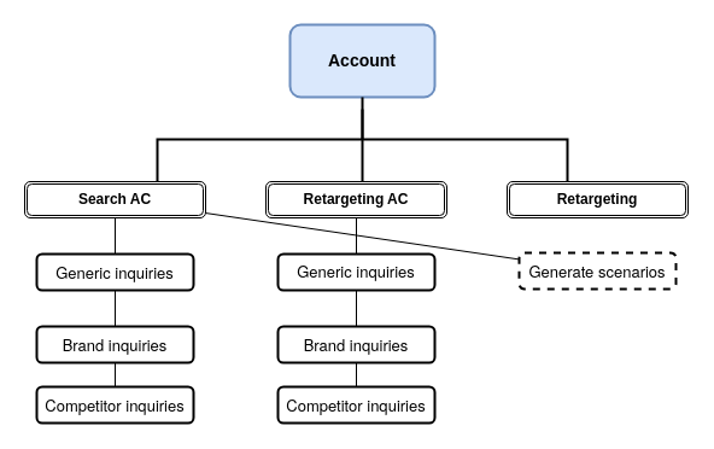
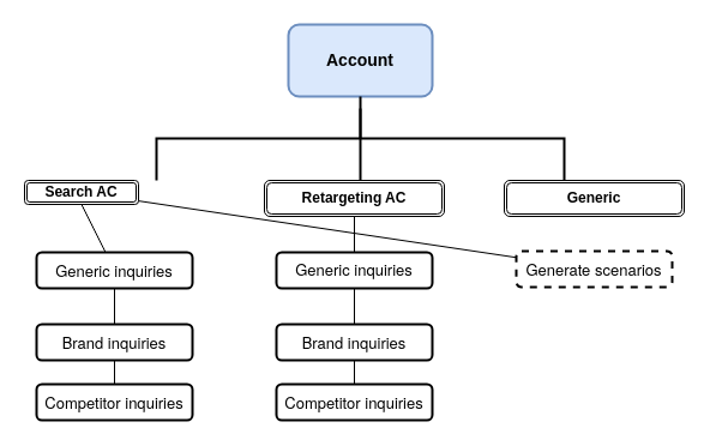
- <mxCell id="5" value="&lt;b&gt;Search AC&lt;/b&gt;" style="shape=ext;double=1;rounded=1;whiteSpace=wrap;html=1;" vertex="1" parent="1"><mxGeometry x="20" y="150" width="150" height="30" as="geometry" /></mxCell>
+ <mxCell id="5" value="&lt;b&gt;Search AC&lt;/b&gt;" style="shape=ext;double=1;rounded=1;whiteSpace=wrap;html=1;" vertex="1" parent="1"><mxGeometry x="20" y="150" width="95" height="20" as="geometry" /></mxCell>
- <mxCell id="7" value="&lt;b&gt;Retargeting&lt;/b&gt;" style="shape=ext;double=1;rounded=1;whiteSpace=wrap;html=1;" vertex="1" parent="1"><mxGeometry x="420" y="150" width="150" height="30" as="geometry" /></mxCell>
+ <mxCell id="7" value="&lt;b&gt;Generic&lt;/b&gt;" style="shape=ext;double=1;rounded=1;whiteSpace=wrap;html=1;" vertex="1" parent="1"><mxGeometry x="420" y="150" width="150" height="30" as="geometry" /></mxCell>
